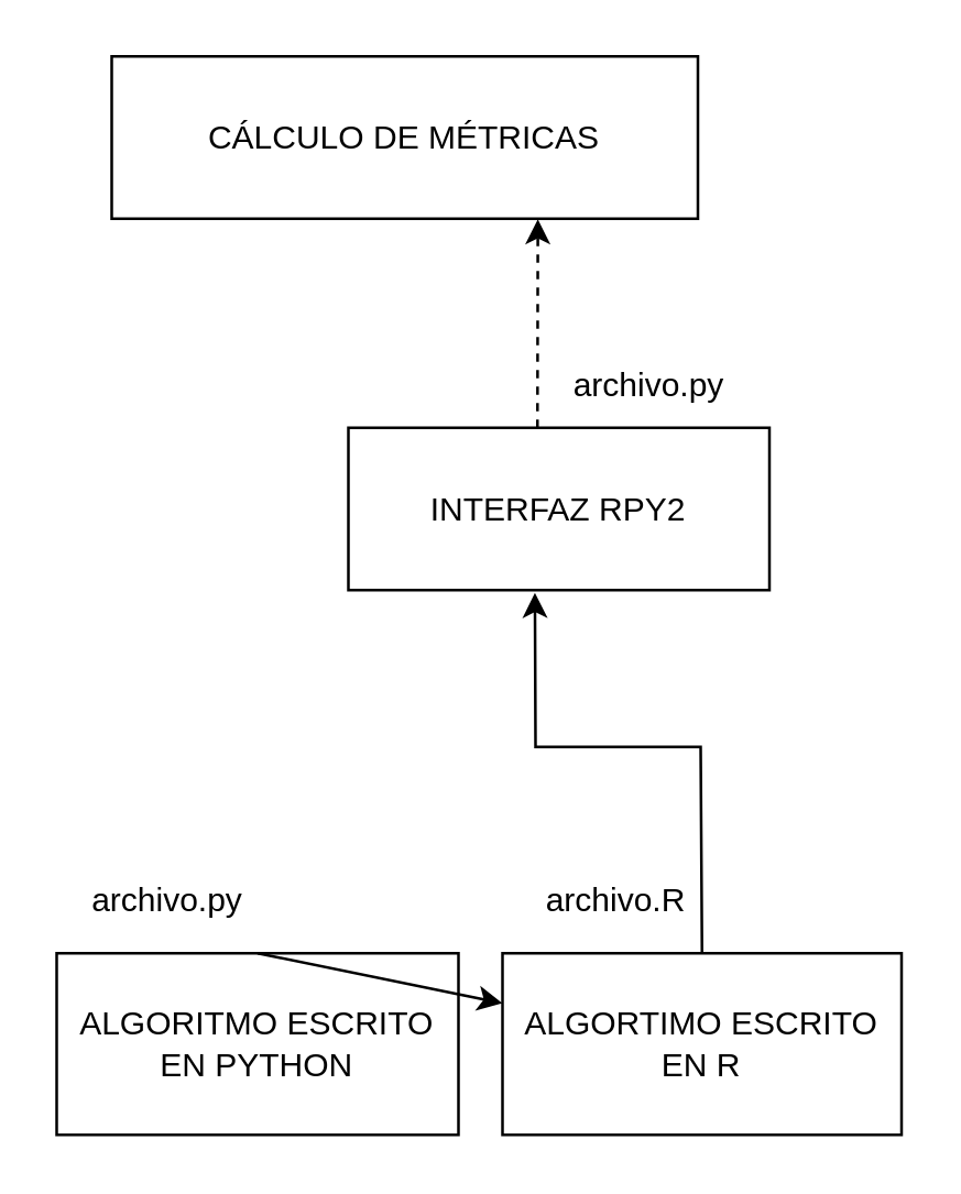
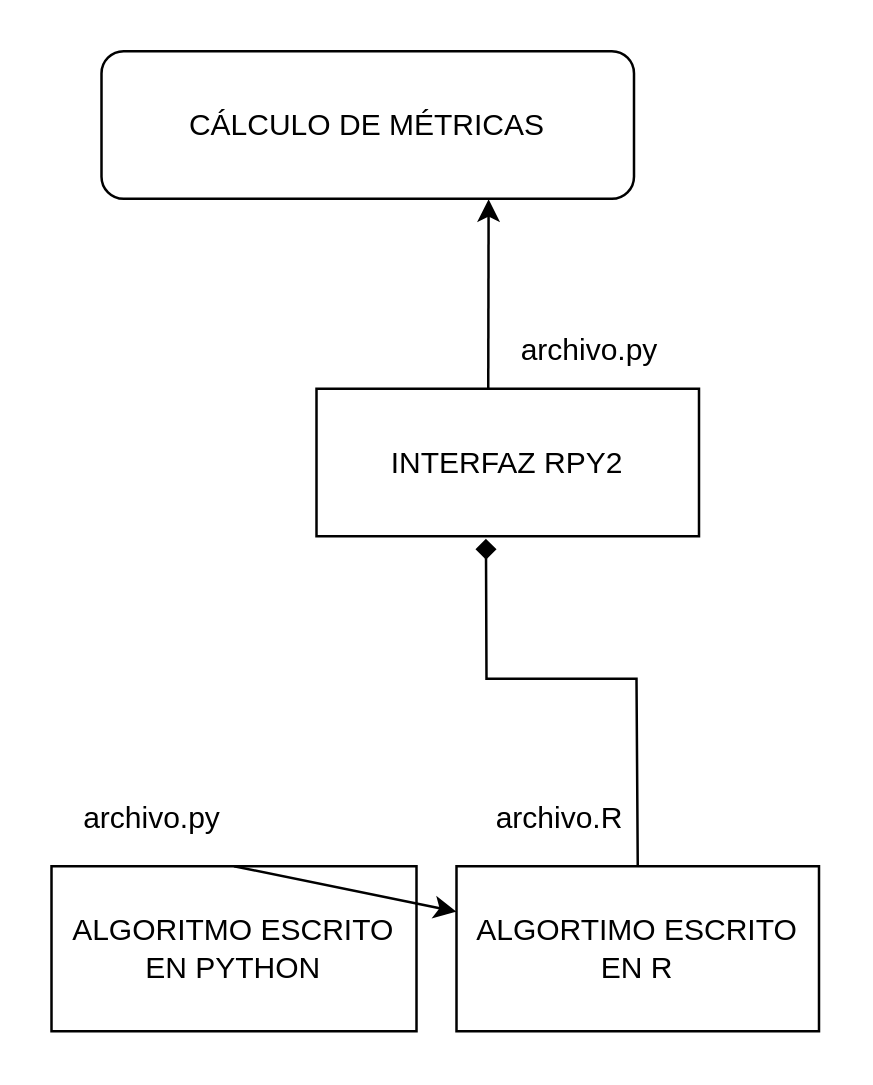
- <mxCell id="8" value="&lt;font style=&quot;font-size: 12px&quot;&gt;&lt;span style=&quot;font-family: &amp;#34;source sans pro&amp;#34; , sans-serif&quot;&gt;CÁLCULO DE&amp;nbsp;&lt;/span&gt;&lt;span style=&quot;font-family: &amp;#34;source sans pro&amp;#34; , sans-serif&quot;&gt;MÉTRICA&lt;/span&gt;&lt;span style=&quot;font-family: &amp;#34;source sans pro&amp;#34; , sans-serif&quot;&gt;S&lt;/span&gt;&lt;/font&gt;" style="rounded=0;whiteSpace=wrap;html=1;" vertex="1" parent="1"><mxGeometry x="40" y="20" width="213" height="59" as="geometry" /></mxCell>
+ <mxCell id="8" value="&lt;font style=&quot;font-size: 12px&quot;&gt;&lt;span style=&quot;font-family: &amp;#34;source sans pro&amp;#34; , sans-serif&quot;&gt;CÁLCULO DE&amp;nbsp;&lt;/span&gt;&lt;span style=&quot;font-family: &amp;#34;source sans pro&amp;#34; , sans-serif&quot;&gt;MÉTRICA&lt;/span&gt;&lt;span style=&quot;font-family: &amp;#34;source sans pro&amp;#34; , sans-serif&quot;&gt;S&lt;/span&gt;&lt;/font&gt;" style="whiteSpace=wrap;html=1;rounded=1;" vertex="1" parent="1"><mxGeometry x="40" y="20" width="213" height="59" as="geometry" /></mxCell>
- <mxCell id="7" value="" style="endArrow=classic;html=1;rounded=0;exitX=0.449;exitY=0;exitDx=0;exitDy=0;exitPerimeter=0;entryX=0.727;entryY=1.003;entryDx=0;entryDy=0;entryPerimeter=0;dashed=1;" edge="1" parent="1" source="4" target="8"><mxGeometry width="50" height="50" relative="1" as="geometry"><mxPoint x="194.25" y="131" as="sourcePoint" /><mxPoint x="193" y="77" as="targetPoint" /></mxGeometry></mxCell>
+ <mxCell id="7" value="" style="endArrow=classic;html=1;rounded=0;exitX=0.449;exitY=0;exitDx=0;exitDy=0;exitPerimeter=0;entryX=0.727;entryY=1.003;entryDx=0;entryDy=0;entryPerimeter=0;" edge="1" parent="1" source="4" target="8"><mxGeometry width="50" height="50" relative="1" as="geometry"><mxPoint x="194.25" y="131" as="sourcePoint" /><mxPoint x="193" y="77" as="targetPoint" /></mxGeometry></mxCell>
- <mxCell id="10" value="" style="endArrow=classic;html=1;rounded=0;fontSize=12;entryX=0.443;entryY=1.017;entryDx=0;entryDy=0;entryPerimeter=0;exitX=0.5;exitY=0;exitDx=0;exitDy=0;" edge="1" parent="1" source="3" target="4"><mxGeometry width="50" height="50" relative="1" as="geometry"><mxPoint x="194" y="351" as="sourcePoint" /><mxPoint x="183" y="249" as="targetPoint" /><Array as="points"><mxPoint x="254" y="271" /><mxPoint x="194" y="271" /></Array></mxGeometry></mxCell>
+ <mxCell id="10" value="" style="endArrow=diamond;html=1;rounded=0;fontSize=12;entryX=0.443;entryY=1.017;entryDx=0;entryDy=0;entryPerimeter=0;exitX=0.5;exitY=0;exitDx=0;exitDy=0;" edge="1" parent="1" source="3" target="4"><mxGeometry width="50" height="50" relative="1" as="geometry"><mxPoint x="194" y="351" as="sourcePoint" /><mxPoint x="183" y="249" as="targetPoint" /><Array as="points"><mxPoint x="254" y="271" /><mxPoint x="194" y="271" /></Array></mxGeometry></mxCell>
